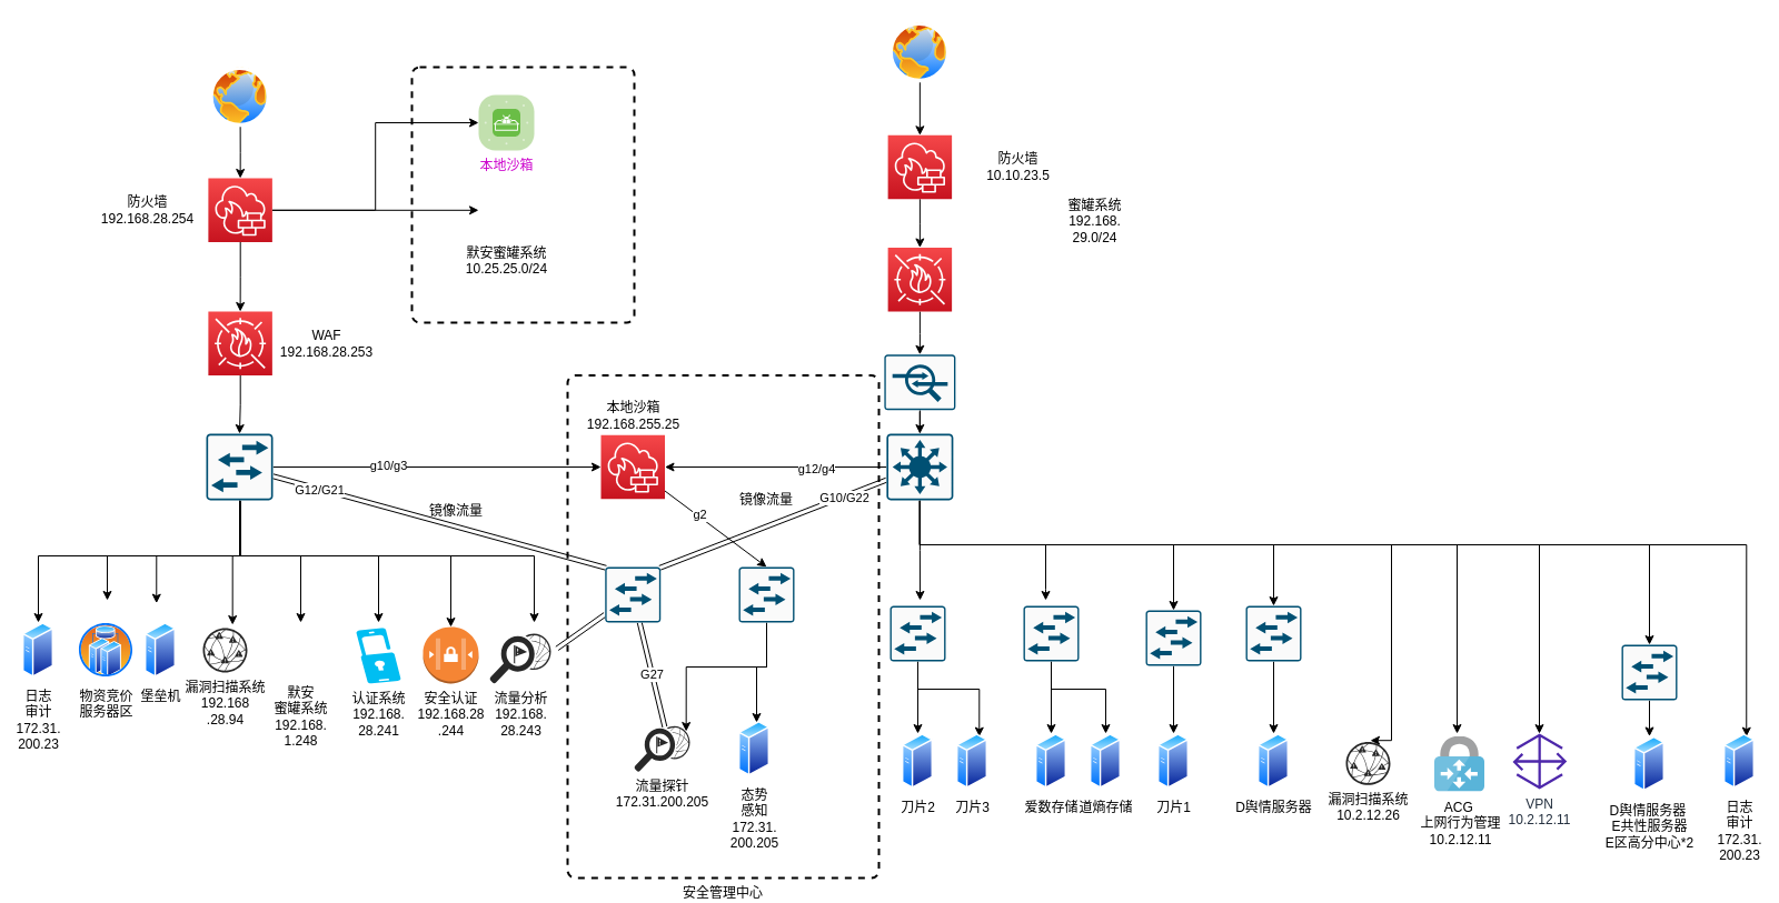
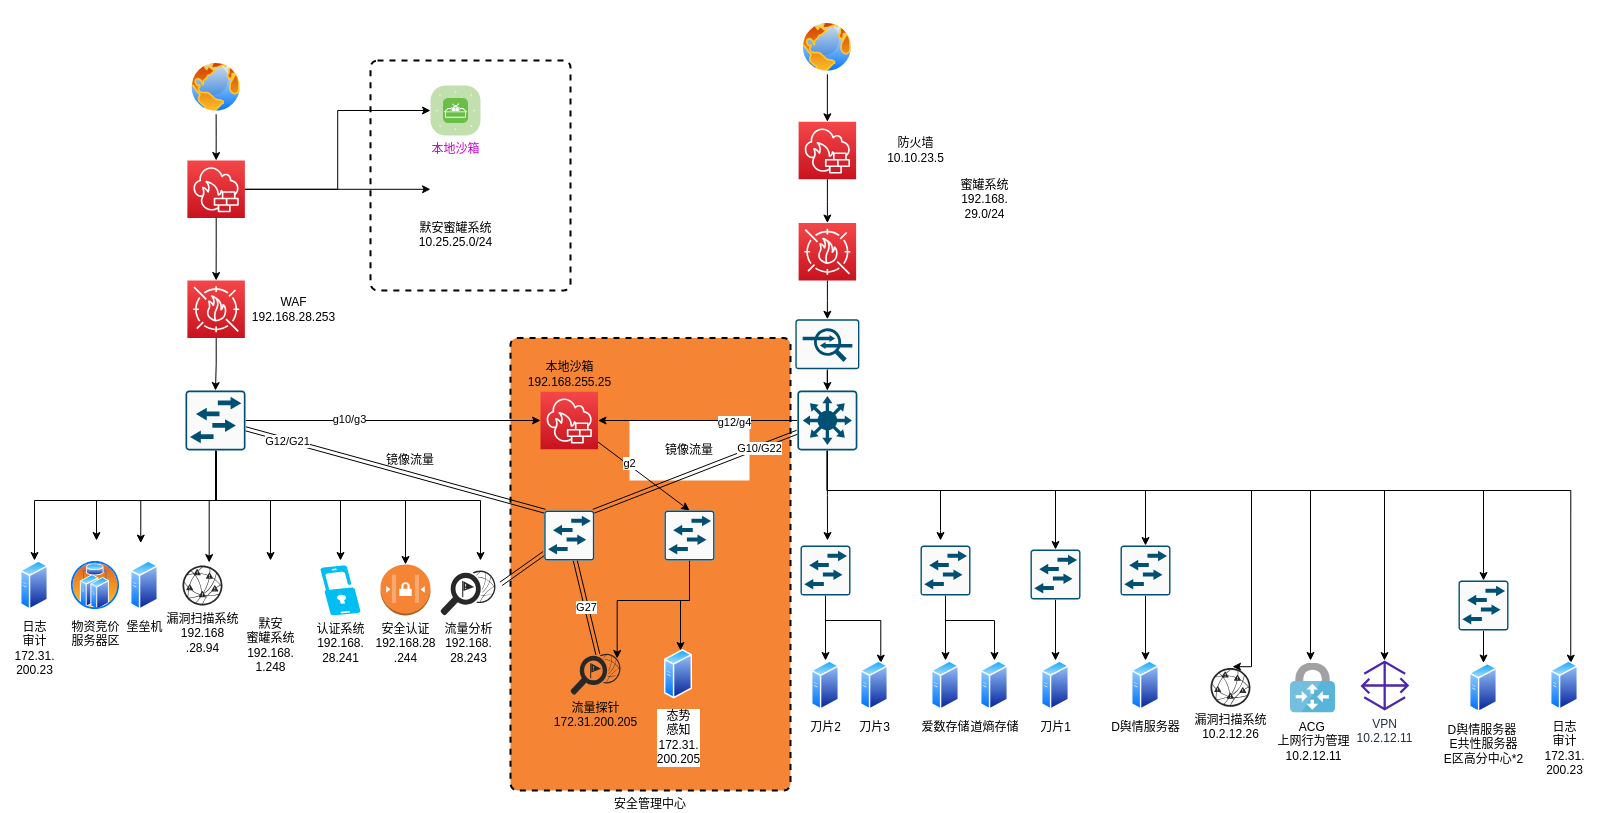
- <mxCell id="82" value="防火墙 &lt;br&gt;192.168.28.254" style="text;html=1;align=center;verticalAlign=middle;resizable=0;points=[];autosize=1;strokeColor=none;fillColor=none;" parent="1" vertex="1"><mxGeometry x="82" y="173.75" width="100" height="30" as="geometry" /></mxCell>
- <mxCell id="4" value="安全管理中心" style="rounded=1;whiteSpace=wrap;html=1;absoluteArcSize=1;arcSize=14;strokeWidth=2;dashed=1;labelPosition=center;verticalLabelPosition=bottom;align=center;verticalAlign=top;" parent="1" vertex="1"><mxGeometry x="510" y="337.5" width="280" height="452.5" as="geometry" /></mxCell>
+ <mxCell id="4" value="安全管理中心" style="rounded=1;whiteSpace=wrap;html=1;absoluteArcSize=1;arcSize=14;strokeWidth=2;dashed=1;labelPosition=center;verticalLabelPosition=bottom;align=center;verticalAlign=top;fillColor=#f58534;" parent="1" vertex="1"><mxGeometry x="510" y="337.5" width="280" height="452.5" as="geometry" /></mxCell>
